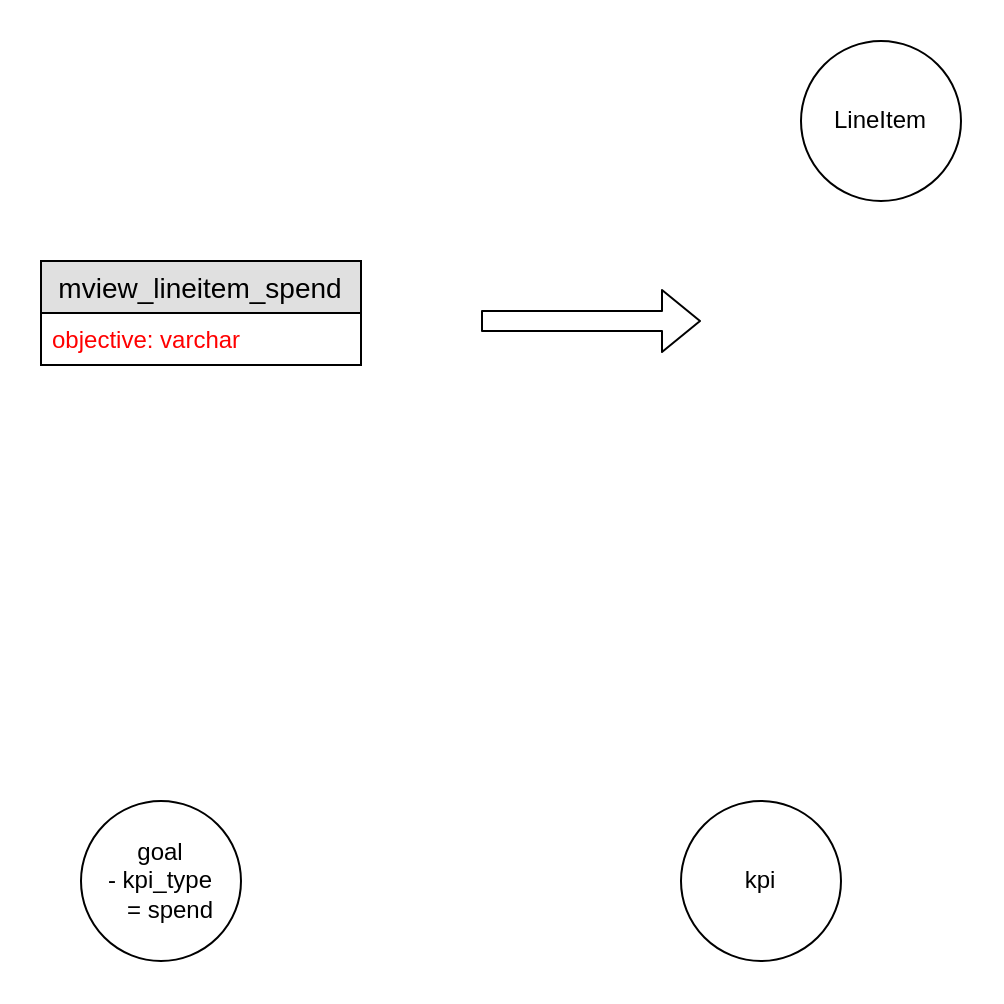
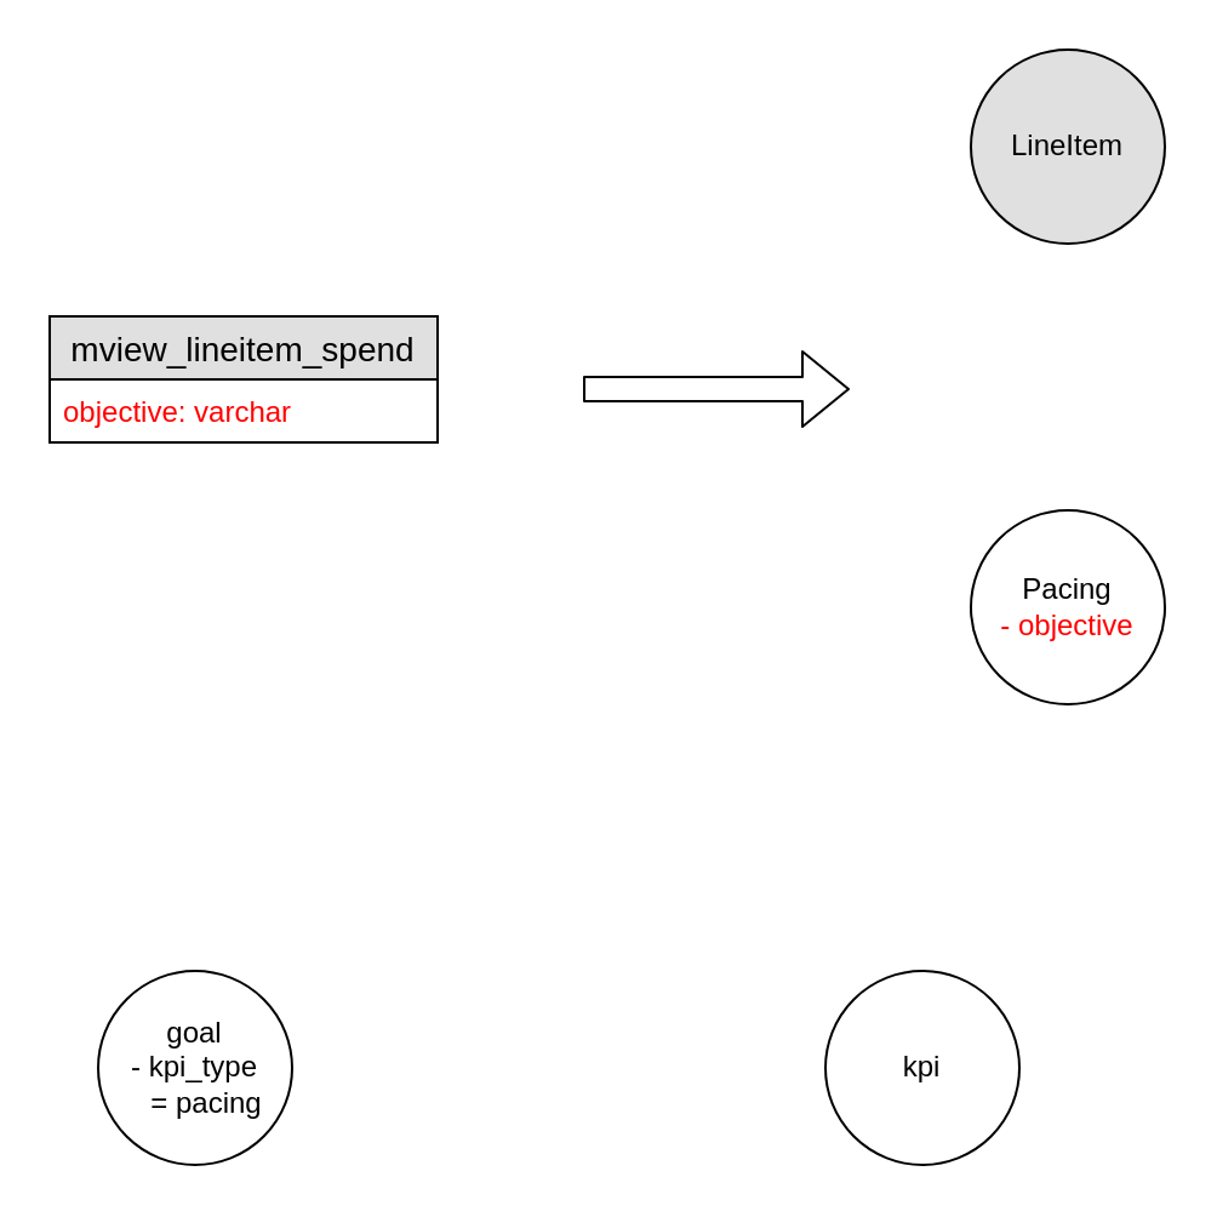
- <mxCell id="2" value="LineItem" style="ellipse;whiteSpace=wrap;html=1;aspect=fixed;" parent="1" vertex="1"><mxGeometry x="400" y="20" width="80" height="80" as="geometry" /></mxCell>
+ <mxCell id="2" value="LineItem" style="ellipse;whiteSpace=wrap;html=1;aspect=fixed;fillColor=#e0e0e0;" parent="1" vertex="1"><mxGeometry x="400" y="20" width="80" height="80" as="geometry" /></mxCell>
+ <mxCell id="3" value="Pacing&lt;br&gt;&lt;font color=&quot;#ff0000&quot;&gt;- objective&lt;/font&gt;&lt;br&gt;" style="ellipse;whiteSpace=wrap;html=1;aspect=fixed;" parent="1" vertex="1"><mxGeometry x="400" y="210" width="80" height="80" as="geometry" /></mxCell>
- <mxCell id="7" value="goal&lt;br&gt;- kpi_type&lt;br&gt;&amp;nbsp; &amp;nbsp;= spend&lt;br&gt;" style="ellipse;whiteSpace=wrap;html=1;aspect=fixed;" vertex="1" parent="1"><mxGeometry x="40" y="400" width="80" height="80" as="geometry" /></mxCell>
+ <mxCell id="7" value="goal&lt;br&gt;- kpi_type&lt;br&gt;&amp;nbsp; &amp;nbsp;= pacing&lt;br&gt;" style="ellipse;whiteSpace=wrap;html=1;aspect=fixed;" vertex="1" parent="1"><mxGeometry x="40" y="400" width="80" height="80" as="geometry" /></mxCell>
